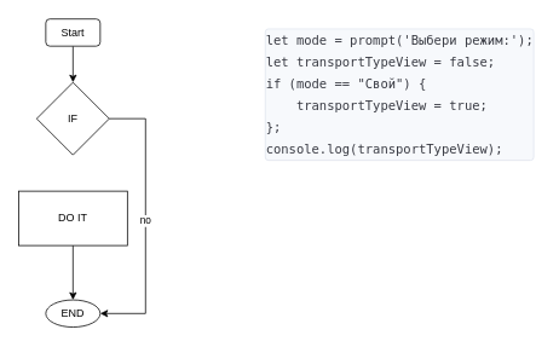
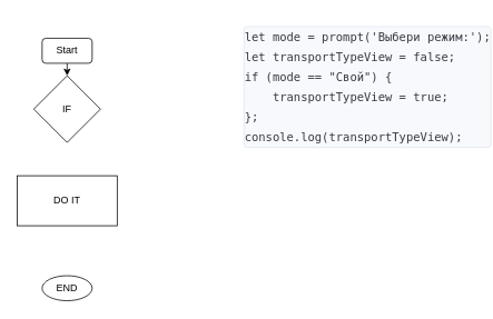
- <mxCell id="3" value="Start" style="rounded=1;whiteSpace=wrap;html=1;" vertex="1" parent="1"><mxGeometry x="50" y="20" width="60" height="30" as="geometry" /></mxCell>
+ <mxCell id="3" value="Start" style="rounded=1;whiteSpace=wrap;html=1;" vertex="1" parent="1"><mxGeometry x="50" y="45" width="60" height="30" as="geometry" /></mxCell>
- <mxCell id="4" value="no" style="edgeStyle=orthogonalEdgeStyle;rounded=0;orthogonalLoop=1;jettySize=auto;html=1;exitX=1;exitY=0.5;exitDx=0;exitDy=0;entryX=1;entryY=0.5;entryDx=0;entryDy=0;" edge="1" parent="1" source="5" target="8"><mxGeometry relative="1" as="geometry"><Array as="points"><mxPoint x="160" y="130" /><mxPoint x="160" y="345" /></Array></mxGeometry></mxCell>
- <mxCell id="6" style="edgeStyle=orthogonalEdgeStyle;rounded=0;orthogonalLoop=1;jettySize=auto;html=1;exitX=0.5;exitY=1;exitDx=0;exitDy=0;entryX=0.5;entryY=0;entryDx=0;entryDy=0;" edge="1" parent="1" source="7" target="8"><mxGeometry relative="1" as="geometry" /></mxCell>
